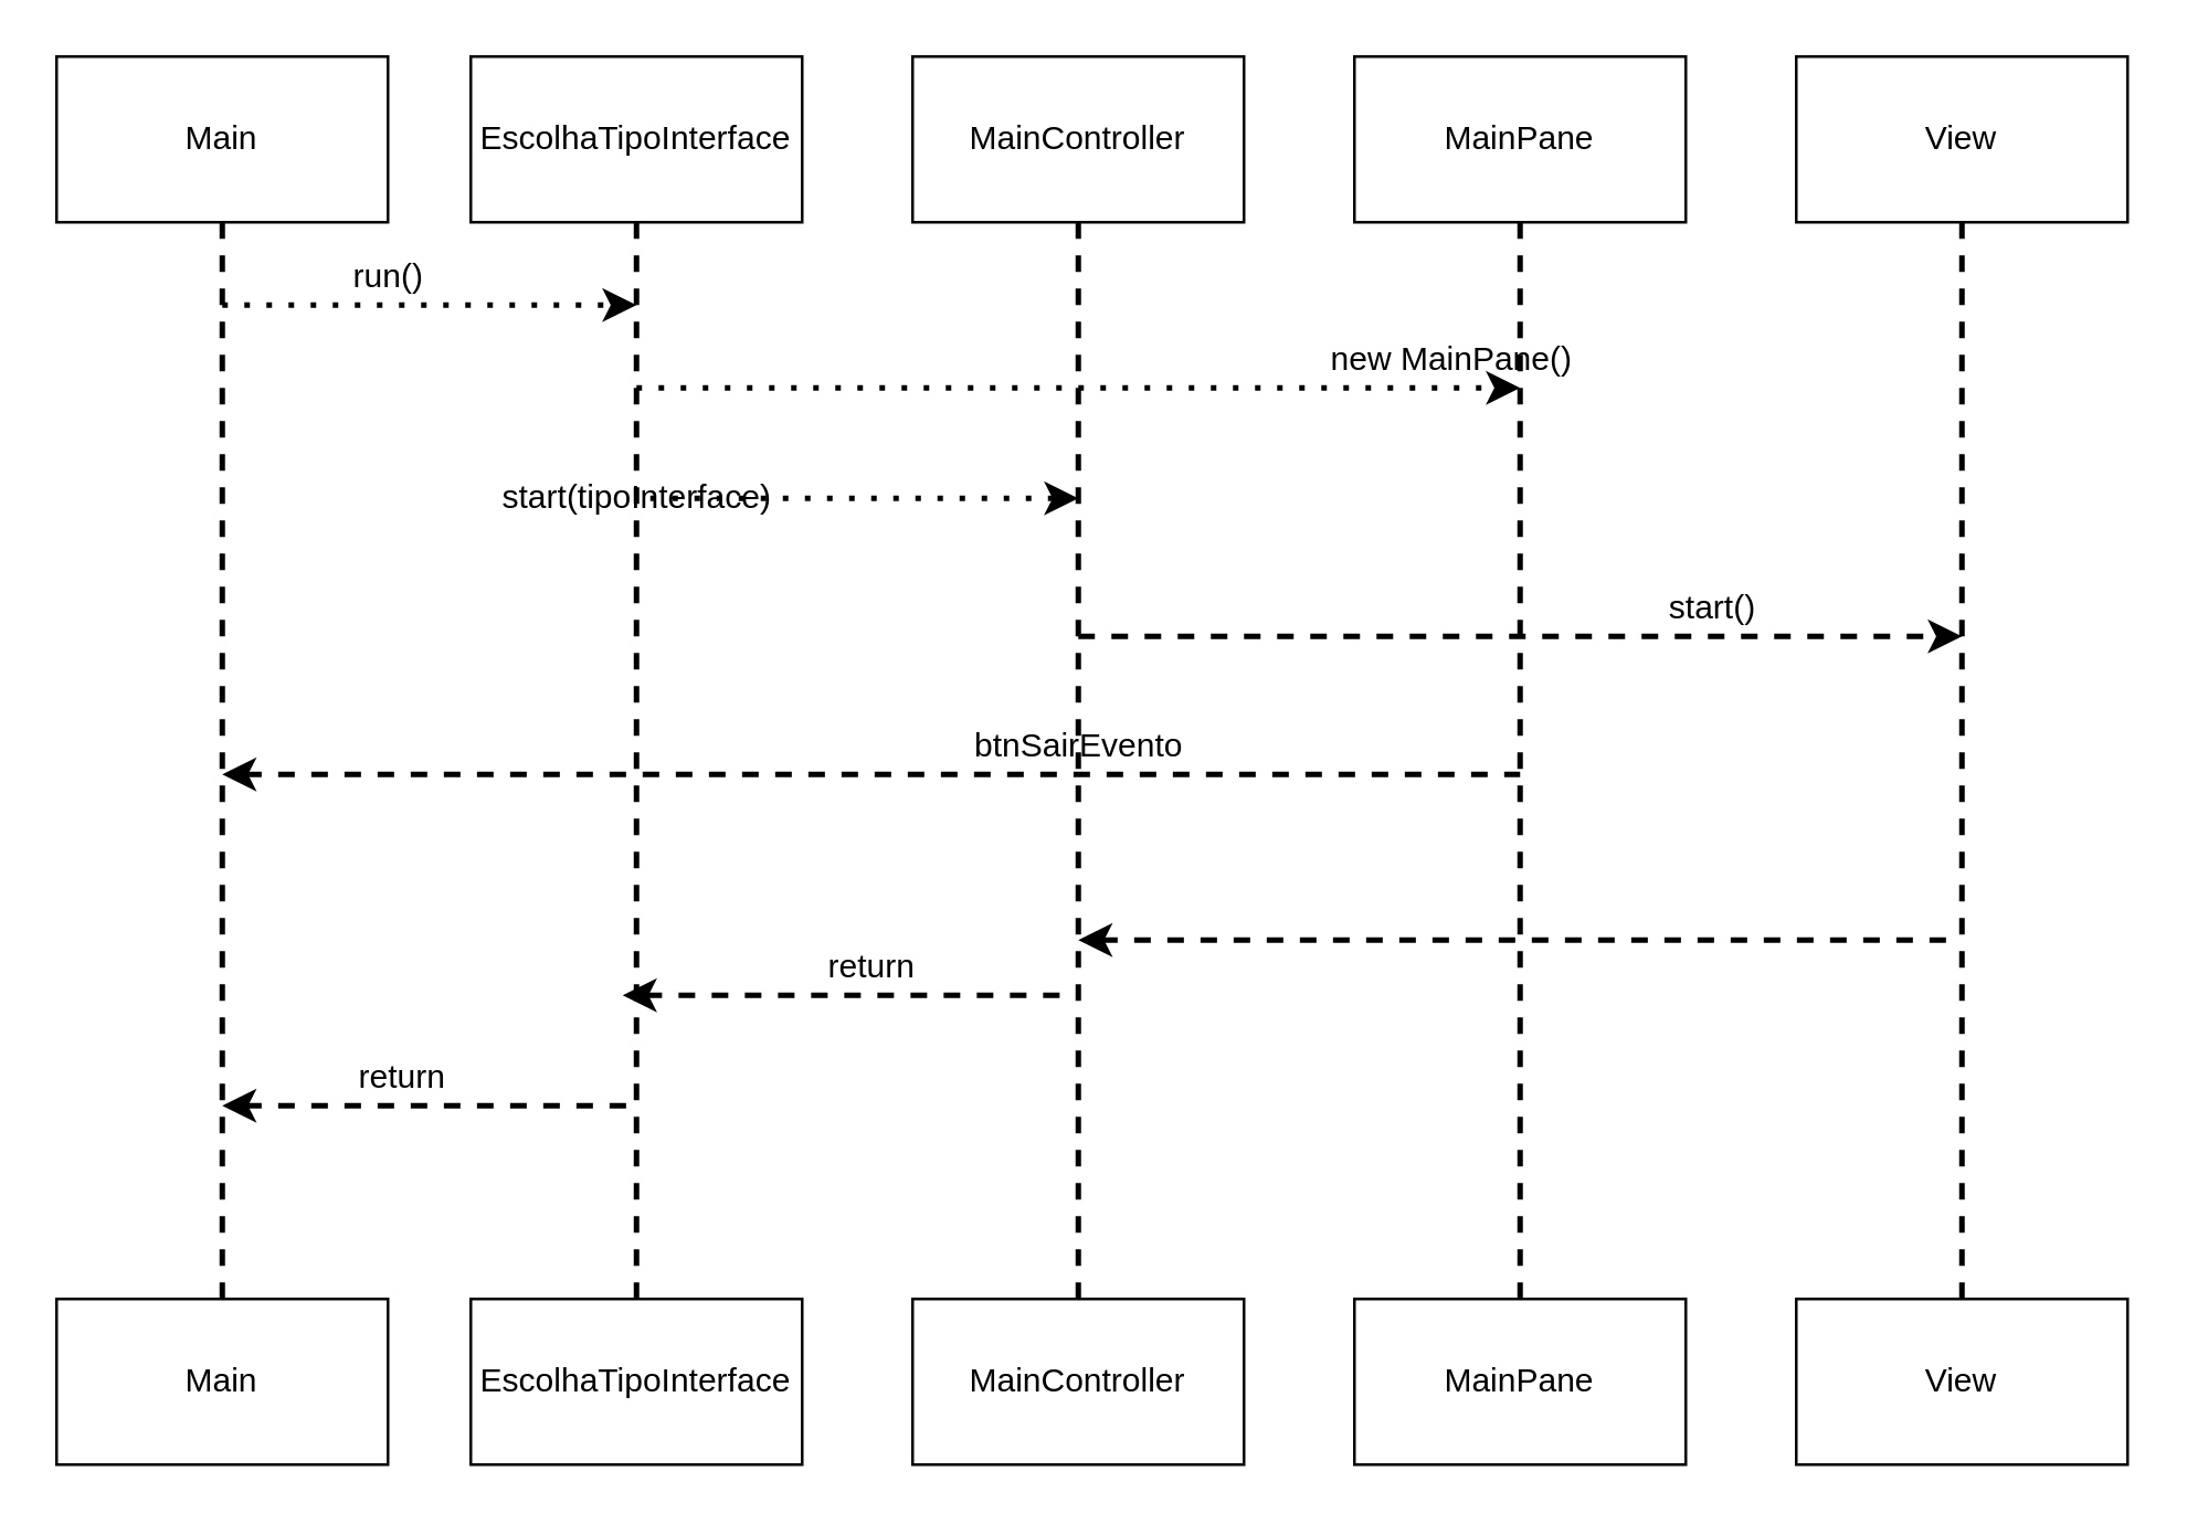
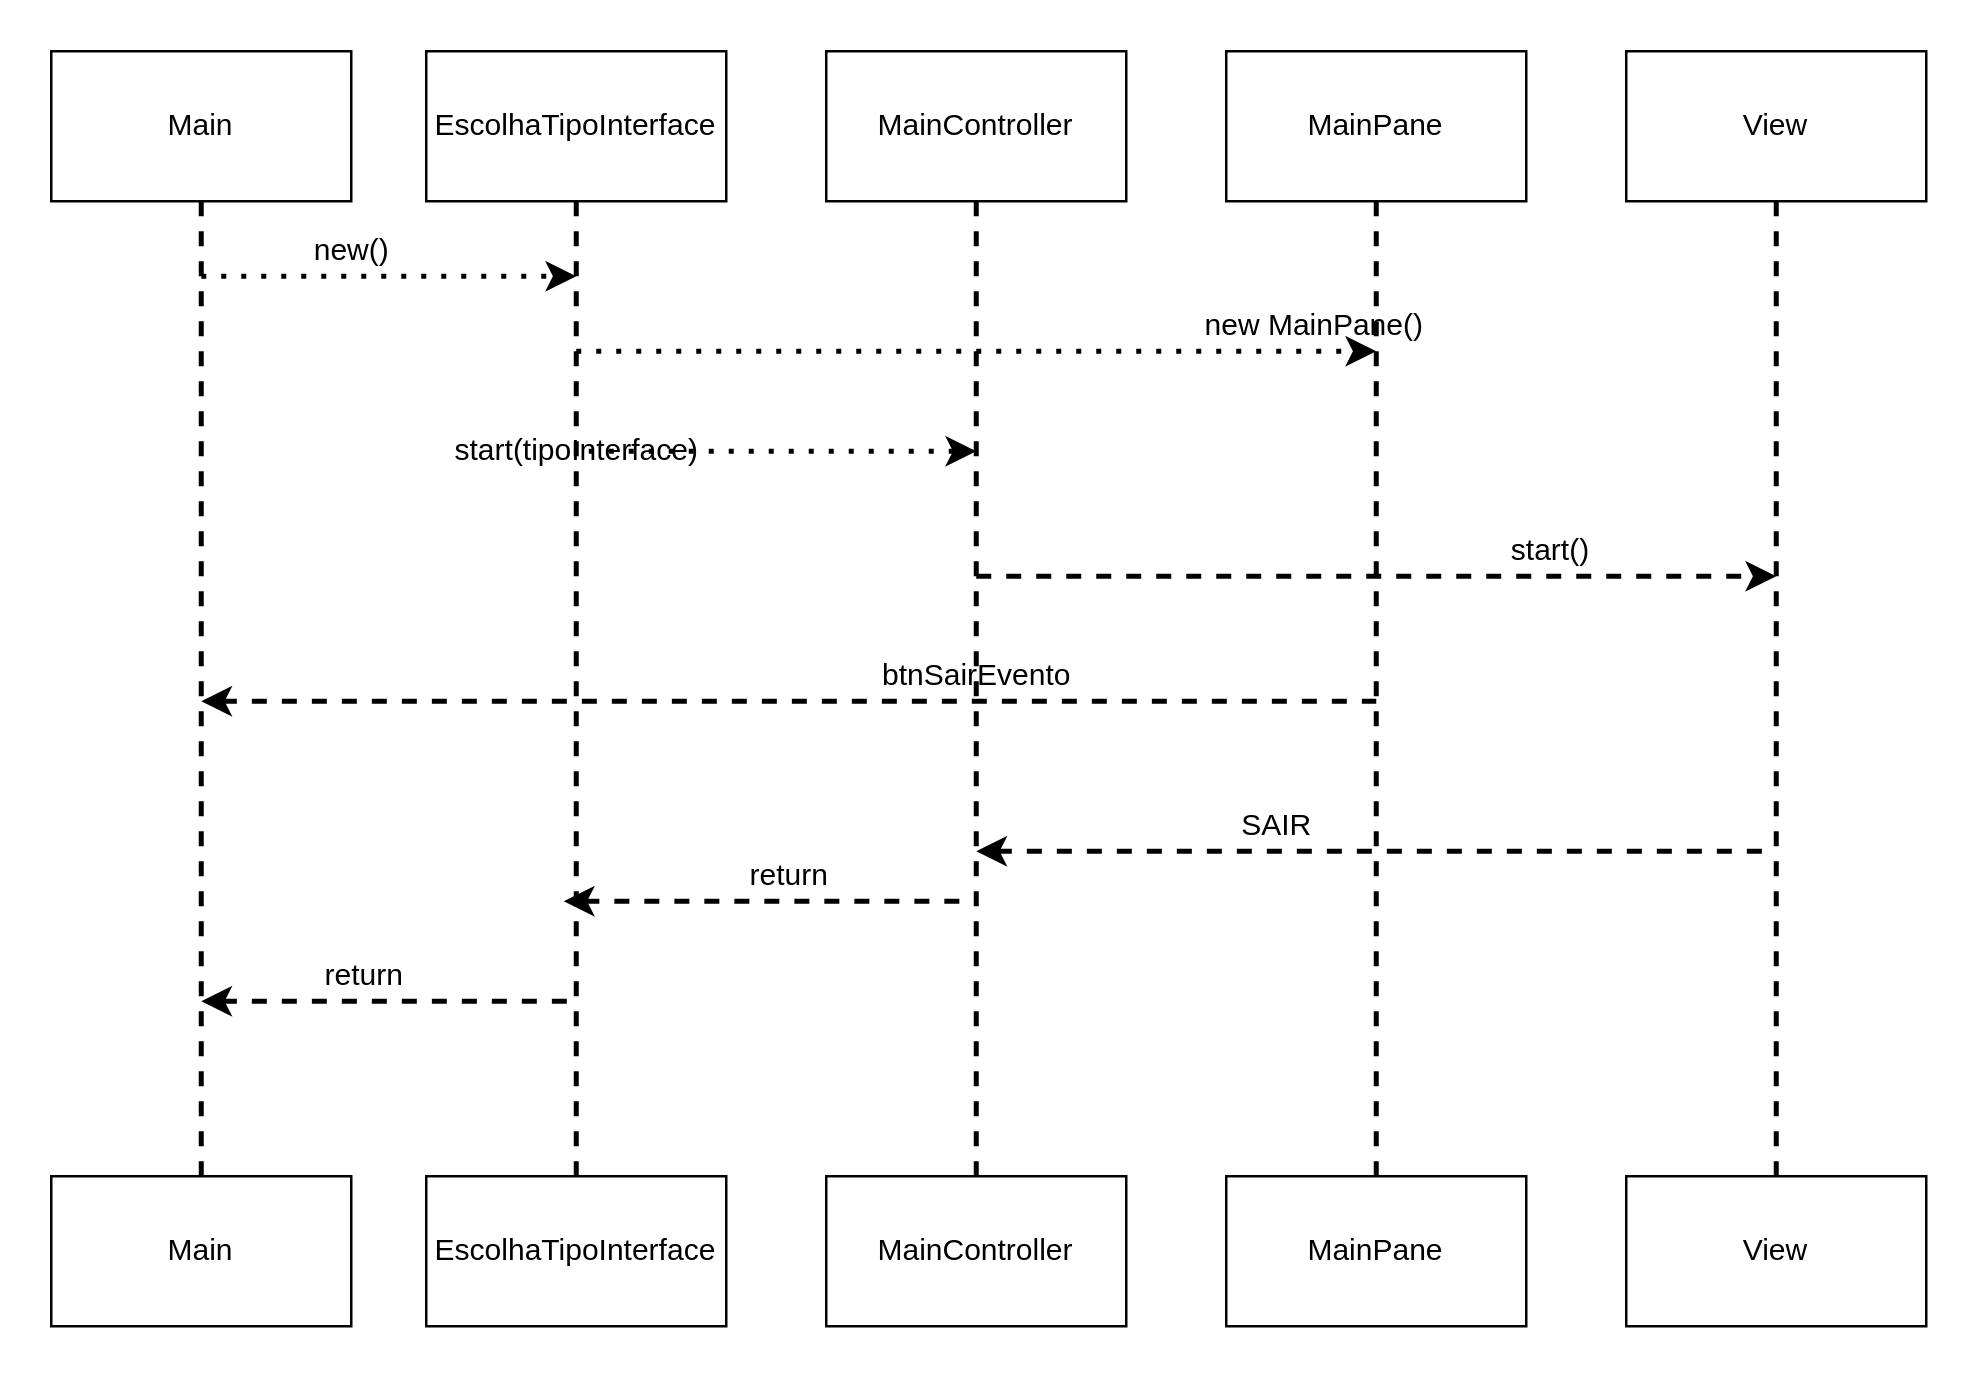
- <mxCell id="16" value="run()" style="text;html=1;align=center;verticalAlign=middle;resizable=0;points=[];autosize=1;strokeColor=none;fillColor=none;" vertex="1" parent="1"><mxGeometry x="120" y="90" width="40" height="20" as="geometry" /></mxCell>
+ <mxCell id="16" value="new()" style="text;html=1;align=center;verticalAlign=middle;resizable=0;points=[];autosize=1;strokeColor=none;fillColor=none;" vertex="1" parent="1"><mxGeometry x="120" y="90" width="40" height="20" as="geometry" /></mxCell>
+ <mxCell id="26" value="SAIR" style="text;html=1;align=center;verticalAlign=middle;resizable=0;points=[];autosize=1;strokeColor=none;fillColor=none;" vertex="1" parent="1"><mxGeometry x="490" y="320" width="40" height="20" as="geometry" /></mxCell>
